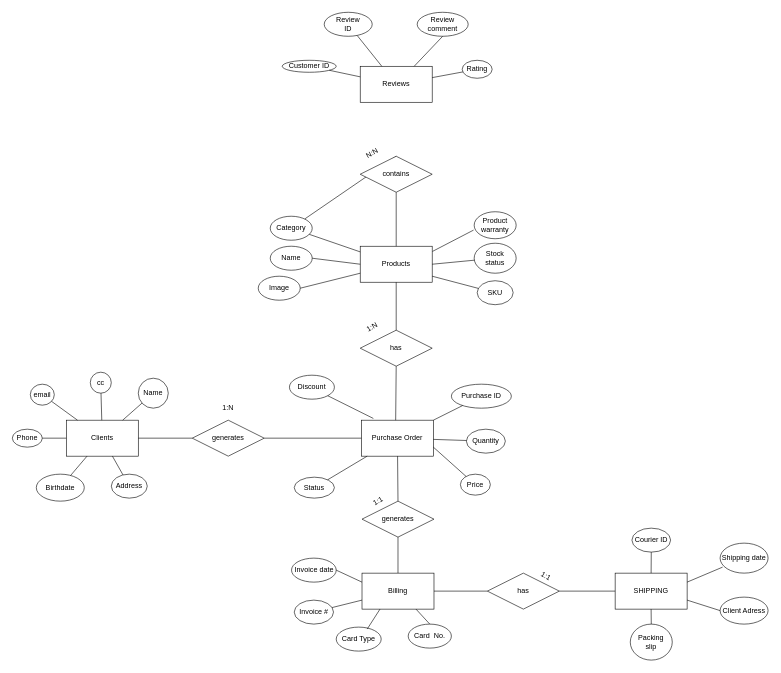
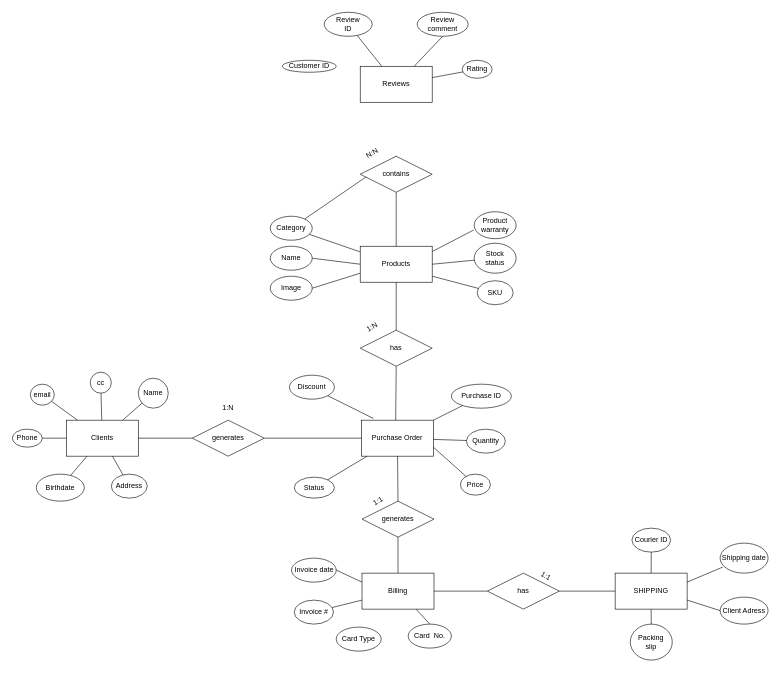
- <mxCell id="46" value="" style="endArrow=none;html=1;rounded=0;" parent="1" source="43" target="4" edge="1"><mxGeometry width="50" height="50" relative="1" as="geometry"><mxPoint x="770" y="280" as="sourcePoint" /><mxPoint x="820" y="230" as="targetPoint" /></mxGeometry></mxCell>
- <mxCell id="51" value="Image" style="ellipse;whiteSpace=wrap;html=1;" parent="1" vertex="1"><mxGeometry x="430" y="460" width="70" height="40" as="geometry" /></mxCell>
+ <mxCell id="51" value="Image" style="ellipse;whiteSpace=wrap;html=1;" parent="1" vertex="1"><mxGeometry x="450" y="460" width="70" height="40" as="geometry" /></mxCell>
- <mxCell id="41" value="" style="endArrow=none;html=1;rounded=0;entryX=0.25;entryY=1;entryDx=0;entryDy=0;exitX=0.689;exitY=0.081;exitDx=0;exitDy=0;exitPerimeter=0;" parent="1" source="40" target="14" edge="1"><mxGeometry width="50" height="50" relative="1" as="geometry"><mxPoint x="773" y="945" as="sourcePoint" /><mxPoint x="823" y="895" as="targetPoint" /></mxGeometry></mxCell>
